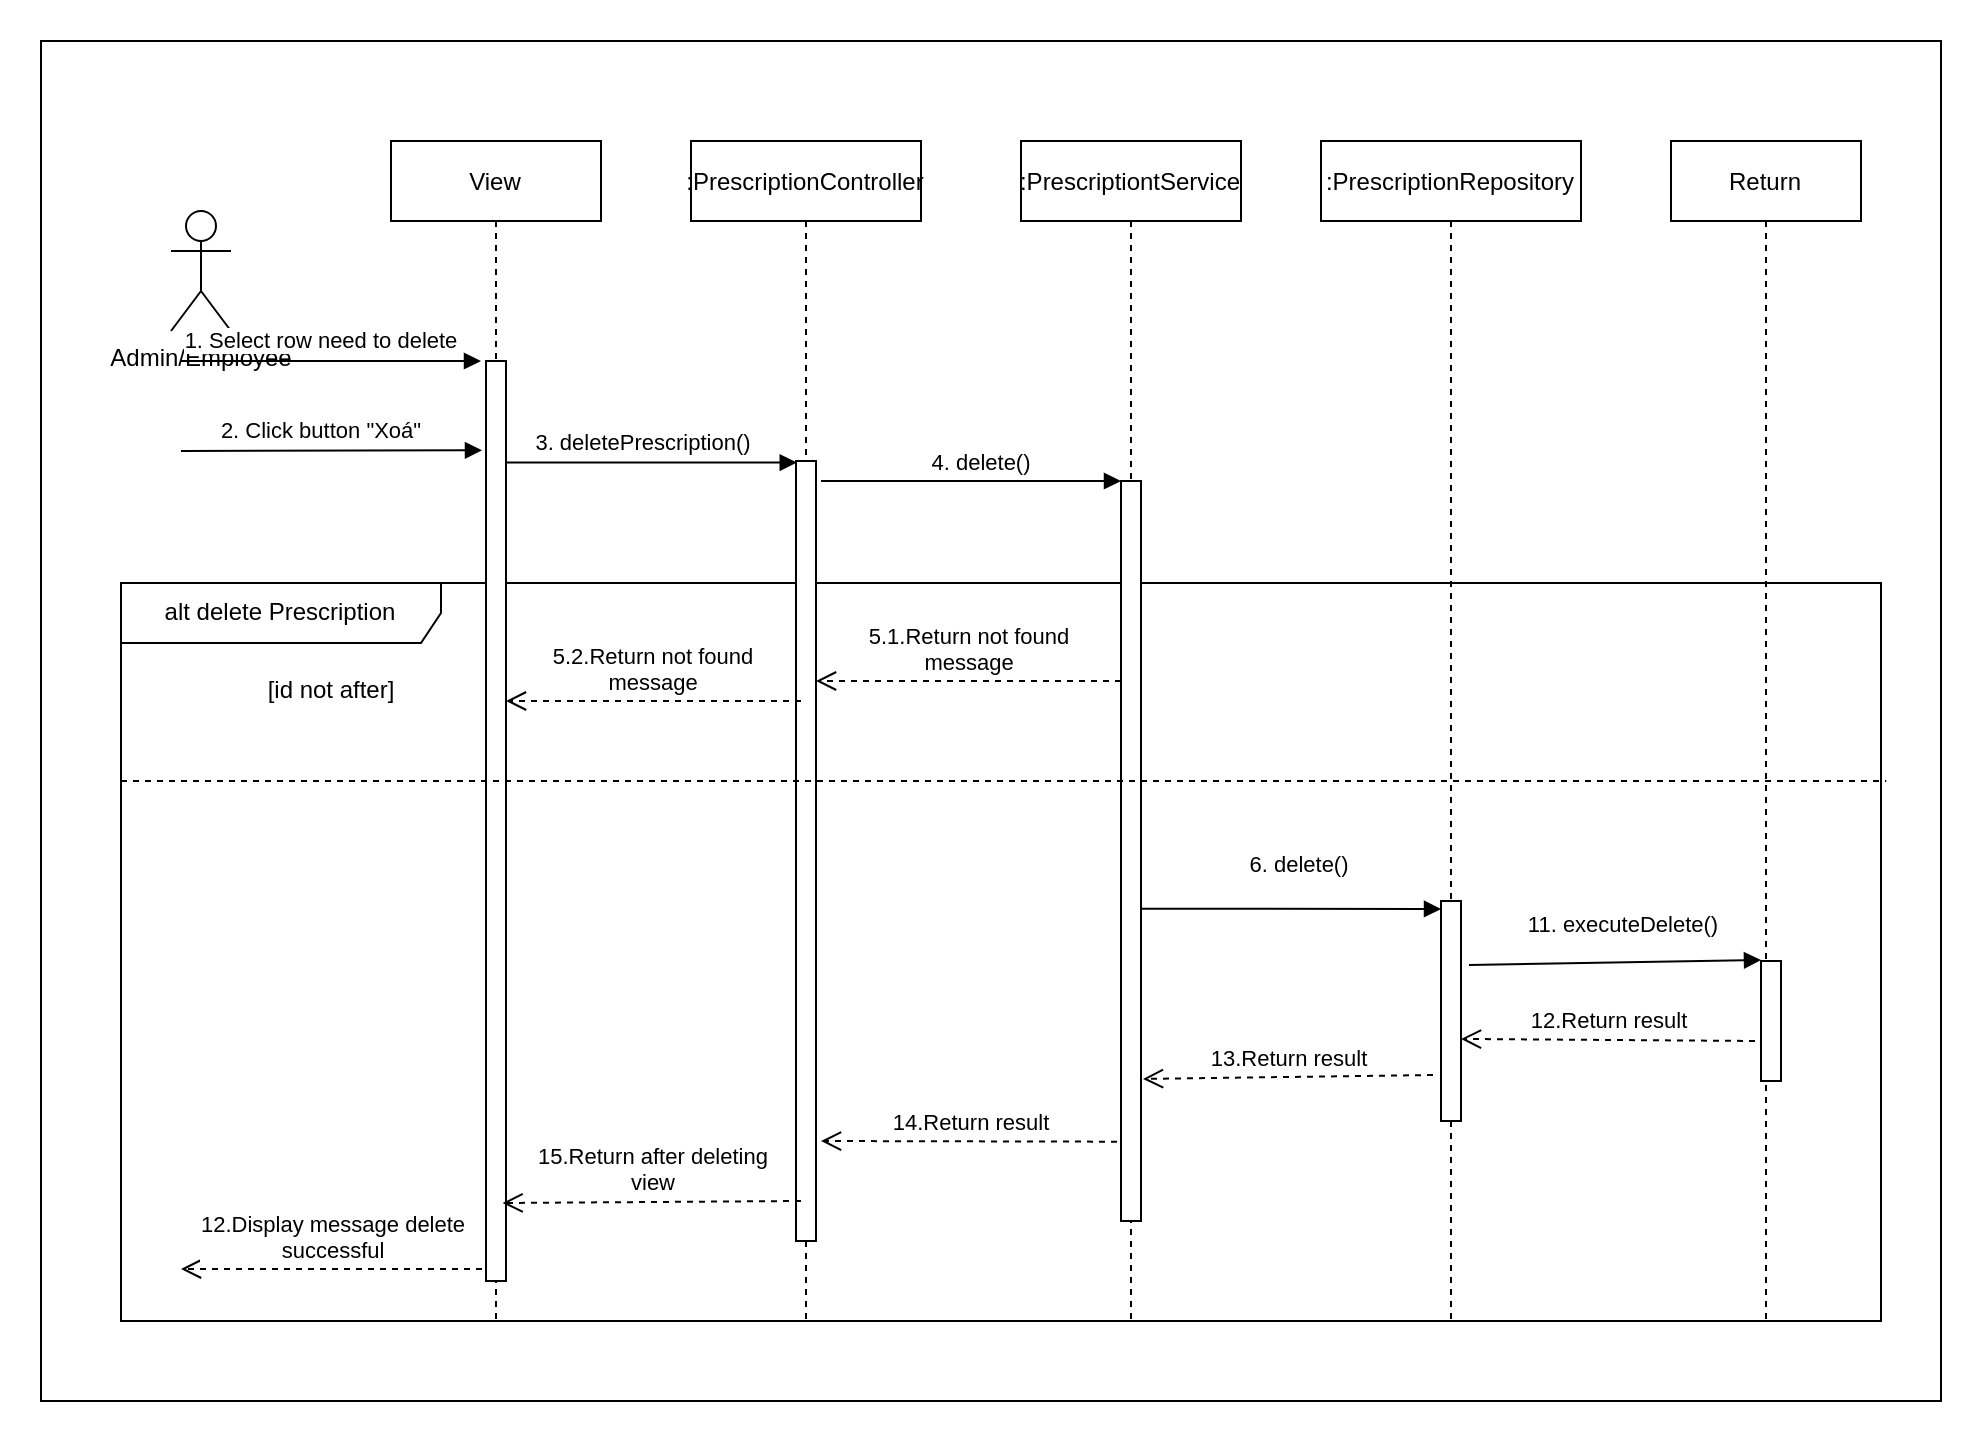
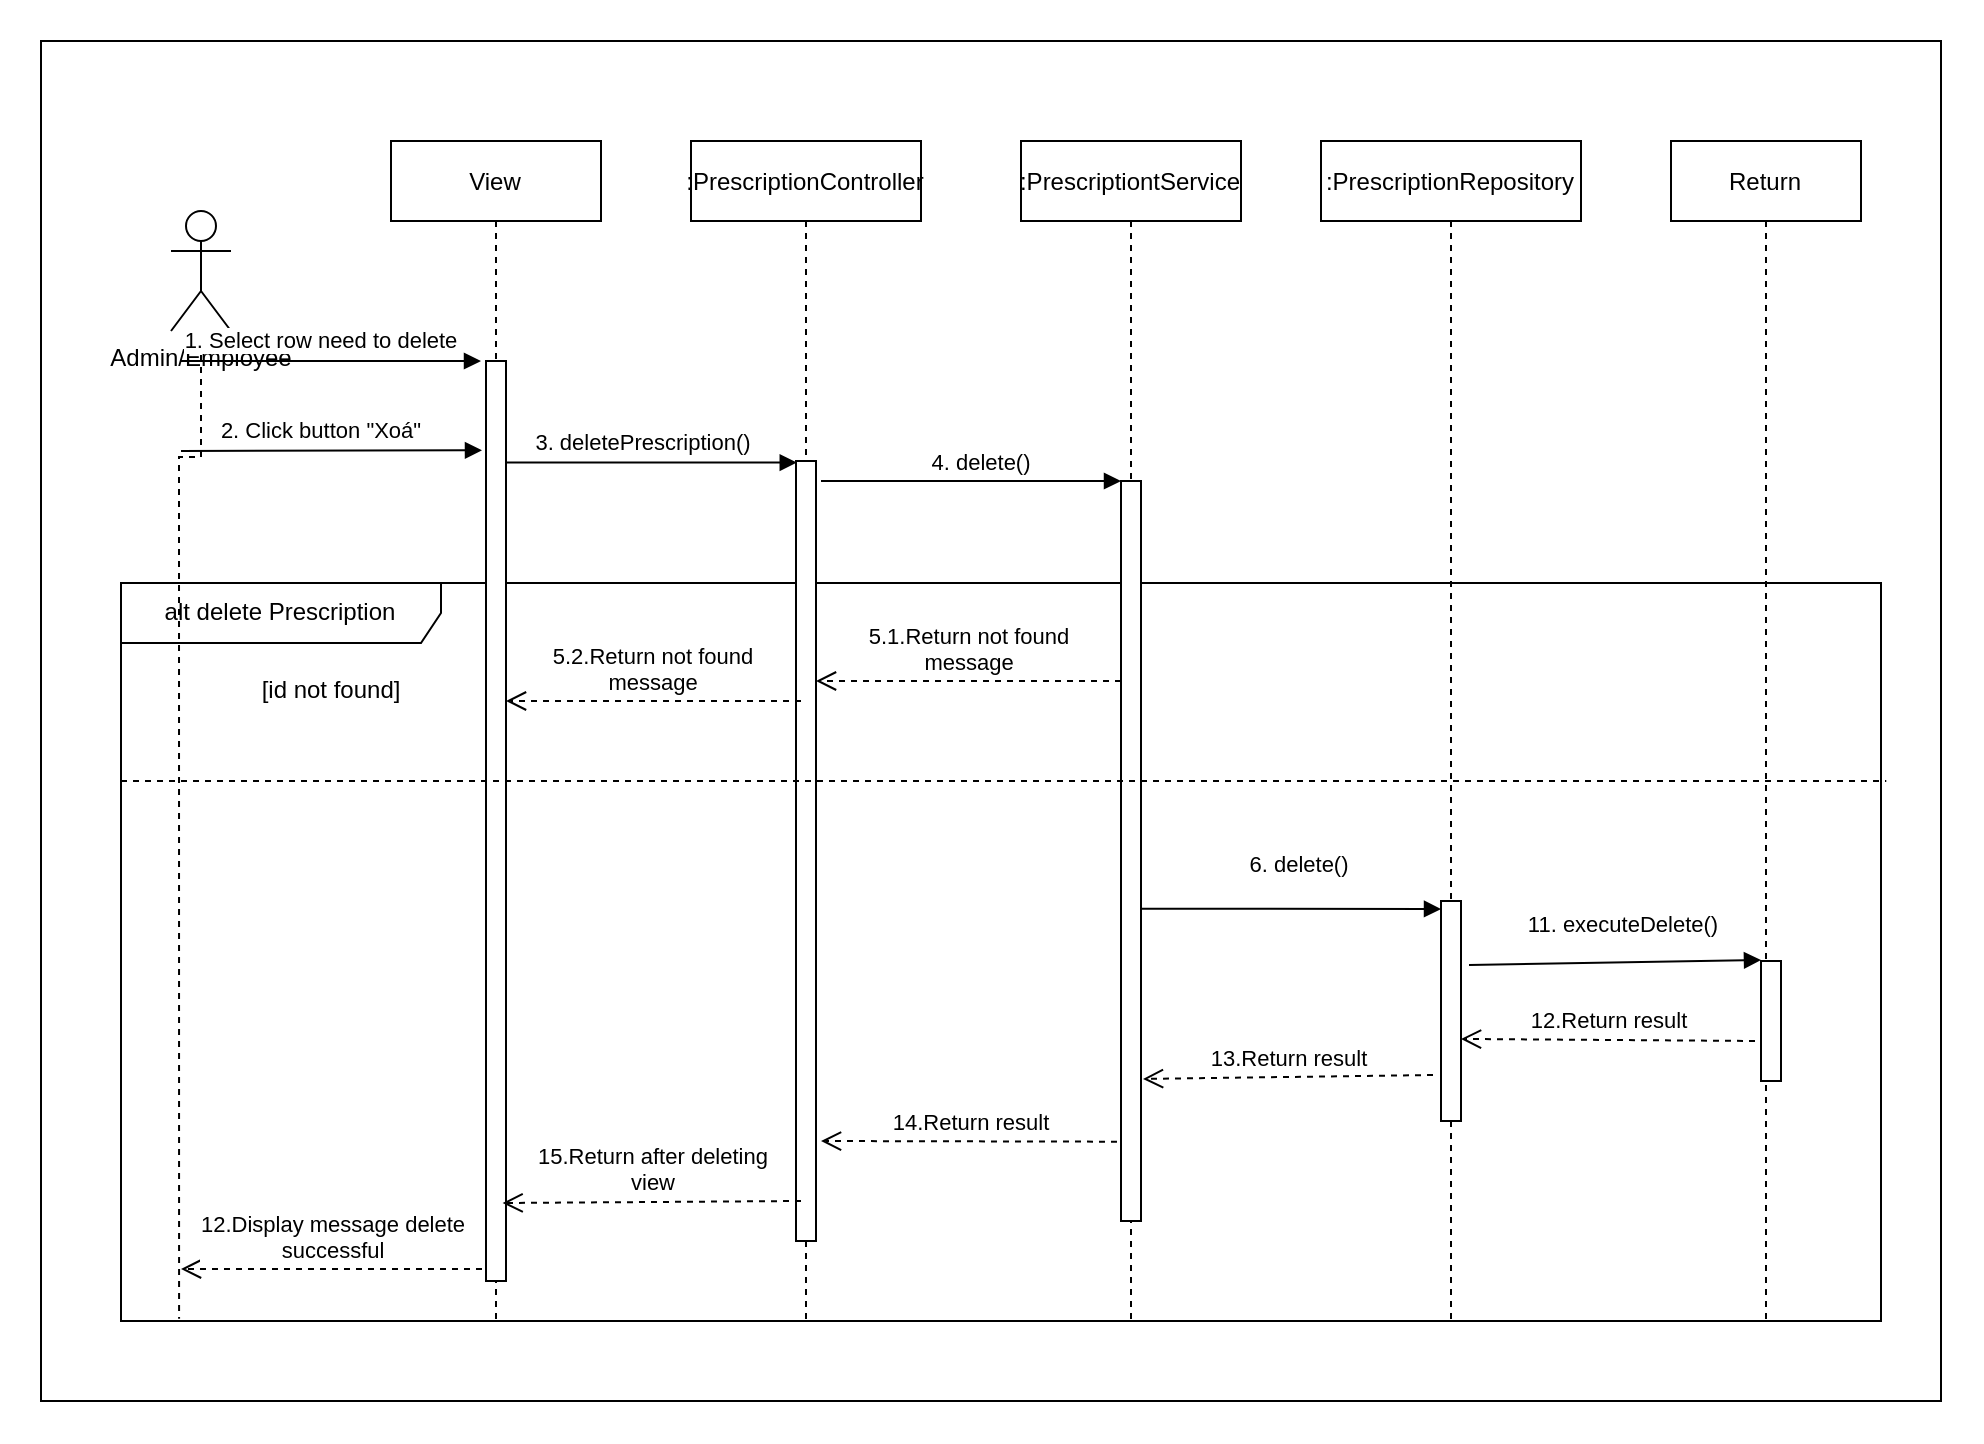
- <mxCell id="8" value="[id not after]" style="text;html=1;align=center;verticalAlign=middle;resizable=0;points=[];autosize=1;strokeColor=none;fillColor=none;" parent="6" vertex="1"><mxGeometry x="-75" y="260" width="90" height="30" as="geometry" /></mxCell>
+ <mxCell id="8" value="[id not found]" style="text;html=1;align=center;verticalAlign=middle;resizable=0;points=[];autosize=1;strokeColor=none;fillColor=none;" parent="6" vertex="1"><mxGeometry x="-75" y="260" width="90" height="30" as="geometry" /></mxCell>
+ <mxCell id="5" style="edgeStyle=orthogonalEdgeStyle;rounded=0;orthogonalLoop=1;jettySize=auto;html=1;dashed=1;endArrow=none;endFill=0;entryX=0.033;entryY=0.997;entryDx=0;entryDy=0;entryPerimeter=0;" parent="1" source="4" target="3" edge="1"><mxGeometry relative="1" as="geometry"><mxPoint x="90" y="540" as="targetPoint" /></mxGeometry></mxCell>
